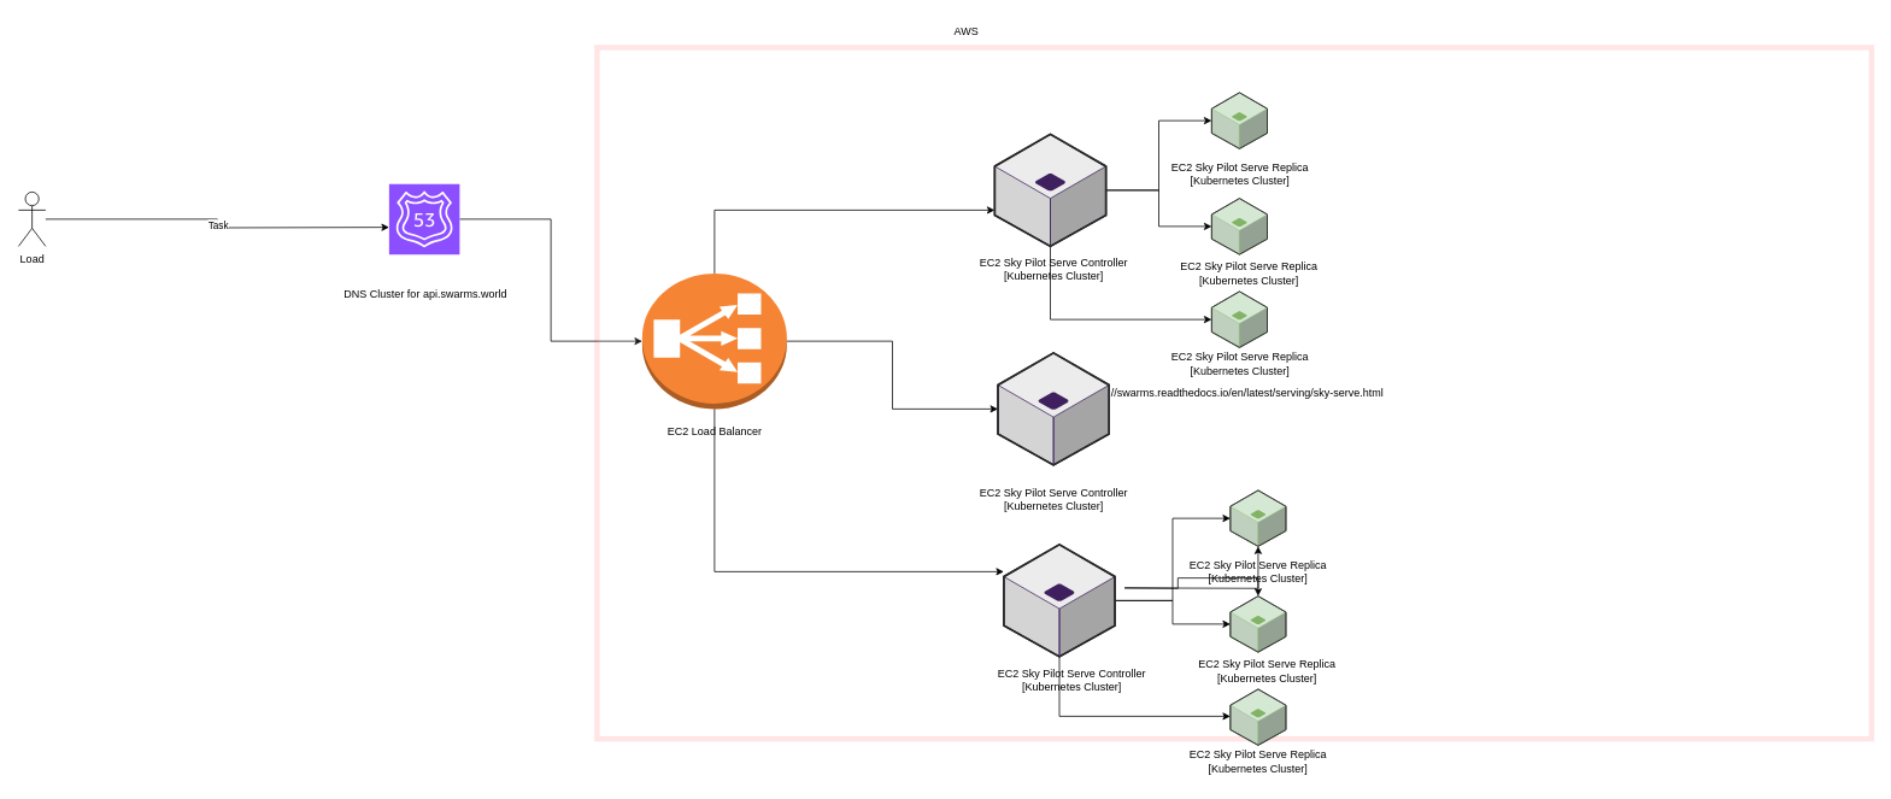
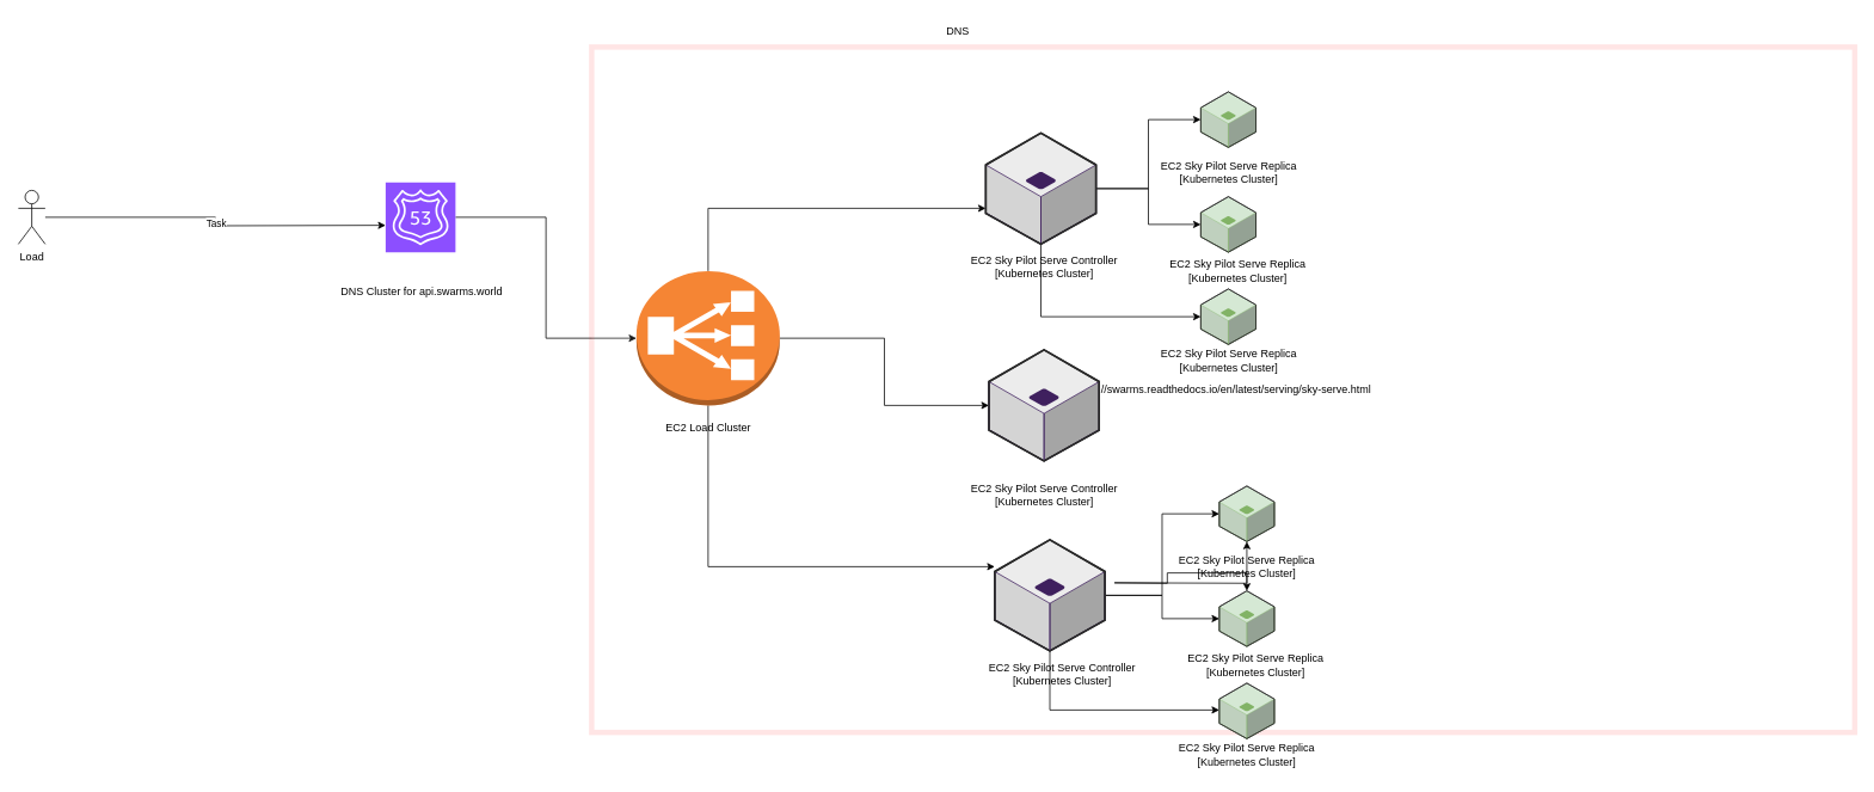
- <mxCell id="10" value="AWS&amp;nbsp;" style="text;html=1;align=center;verticalAlign=middle;resizable=0;points=[];autosize=1;strokeColor=none;fillColor=none;" vertex="1" parent="1"><mxGeometry x="1045" y="20" width="50" height="30" as="geometry" /></mxCell>
+ <mxCell id="10" value="DNS&amp;nbsp;" style="text;html=1;align=center;verticalAlign=middle;resizable=0;points=[];autosize=1;strokeColor=none;fillColor=none;" vertex="1" parent="1"><mxGeometry x="1045" y="20" width="50" height="30" as="geometry" /></mxCell>
- <mxCell id="15" value="EC2 Load Balancer" style="text;html=1;align=center;verticalAlign=middle;resizable=0;points=[];autosize=1;strokeColor=none;fillColor=none;" vertex="1" parent="1"><mxGeometry x="725" y="462" width="130" height="30" as="geometry" /></mxCell>
+ <mxCell id="15" value="EC2 Load Cluster" style="text;html=1;align=center;verticalAlign=middle;resizable=0;points=[];autosize=1;strokeColor=none;fillColor=none;" vertex="1" parent="1"><mxGeometry x="725" y="462" width="130" height="30" as="geometry" /></mxCell>
